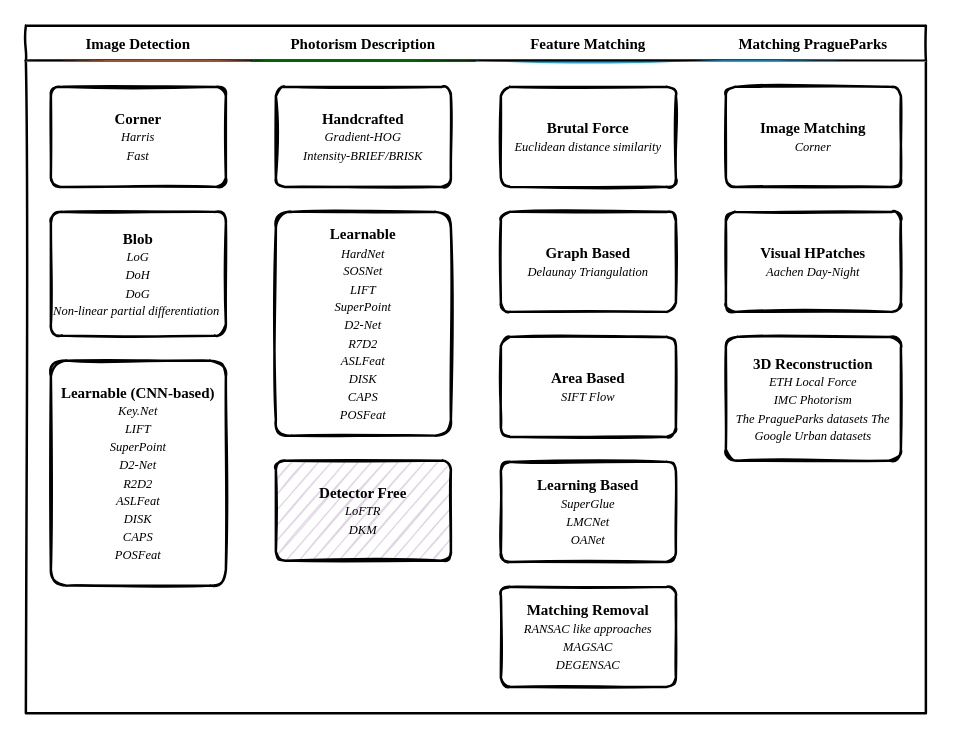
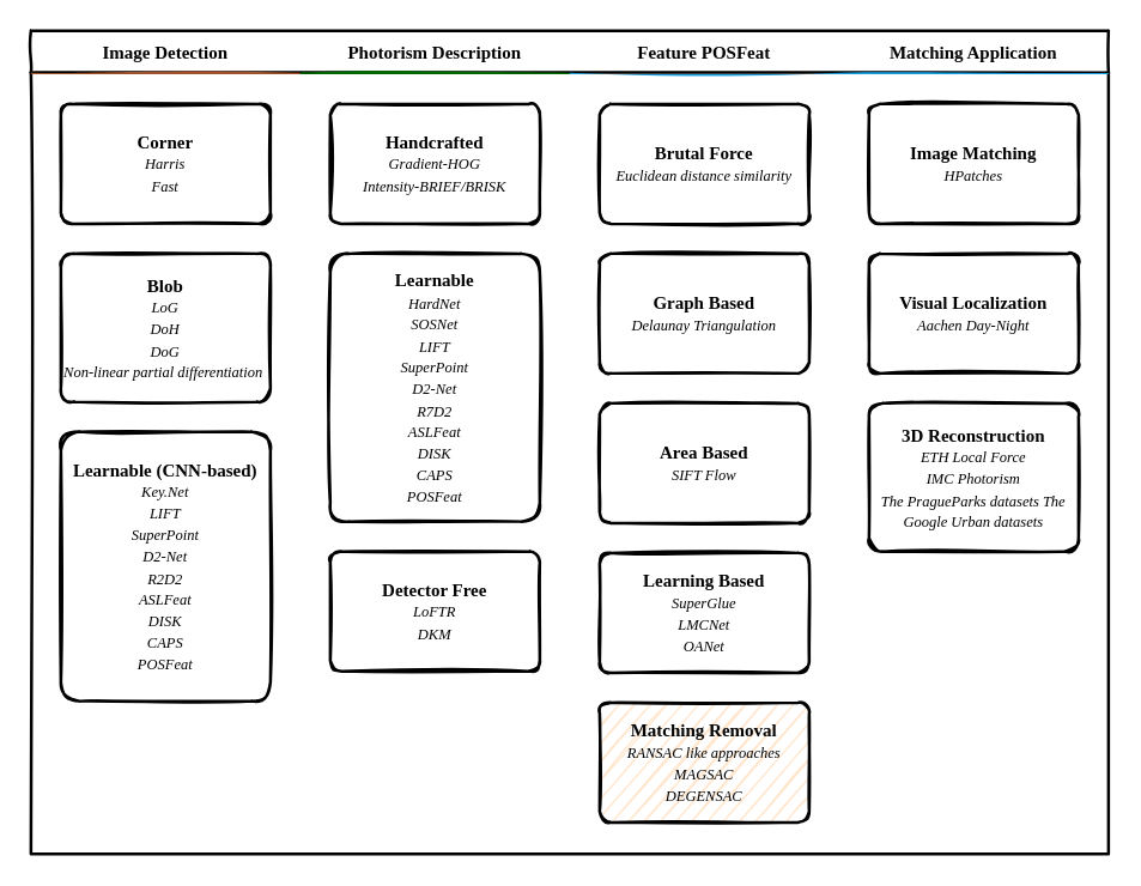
- <mxCell id="11" value="Feature Matching" style="swimlane;strokeWidth=2;fontFamily=Permanent Marker;html=0;startSize=1;verticalAlign=bottom;spacingBottom=5;points=[];childLayout=stackLayout;stackBorder=20;stackSpacing=20;resizeLast=0;resizeParent=1;horizontalStack=0;collapsible=0;sketch=1;strokeColor=none;fillStyle=solid;fillColor=#1BA1E2;" parent="2" vertex="1"><mxGeometry x="360" y="28" width="180" height="522" as="geometry" /></mxCell>
+ <mxCell id="11" value="Feature POSFeat" style="swimlane;strokeWidth=2;fontFamily=Permanent Marker;html=0;startSize=1;verticalAlign=bottom;spacingBottom=5;points=[];childLayout=stackLayout;stackBorder=20;stackSpacing=20;resizeLast=0;resizeParent=1;horizontalStack=0;collapsible=0;sketch=1;strokeColor=none;fillStyle=solid;fillColor=#1BA1E2;" parent="2" vertex="1"><mxGeometry x="360" y="28" width="180" height="522" as="geometry" /></mxCell>
- <mxCell id="17" value="Matching PragueParks" style="swimlane;strokeWidth=2;fontFamily=Permanent Marker;html=0;startSize=1;verticalAlign=bottom;spacingBottom=5;points=[];childLayout=stackLayout;stackBorder=20;stackSpacing=20;resizeLast=0;resizeParent=1;horizontalStack=0;collapsible=0;sketch=1;strokeColor=none;fillStyle=solid;fillColor=#1BA1E2;" parent="2" vertex="1"><mxGeometry x="540" y="28" width="180" height="522" as="geometry" /></mxCell>
+ <mxCell id="17" value="Matching Application" style="swimlane;strokeWidth=2;fontFamily=Permanent Marker;html=0;startSize=1;verticalAlign=bottom;spacingBottom=5;points=[];childLayout=stackLayout;stackBorder=20;stackSpacing=20;resizeLast=0;resizeParent=1;horizontalStack=0;collapsible=0;sketch=1;strokeColor=none;fillStyle=solid;fillColor=#1BA1E2;" parent="2" vertex="1"><mxGeometry x="540" y="28" width="180" height="522" as="geometry" /></mxCell>
- <mxCell id="18" value="Image Matching&lt;br&gt;&lt;span style=&quot;font-size: 10px ; font-weight: 400&quot;&gt;&lt;i&gt;Corner&lt;/i&gt;&lt;/span&gt;" style="whiteSpace=wrap;html=1;strokeWidth=2;fontStyle=1;spacingTop=0;rounded=1;arcSize=9;points=[];sketch=1;fontFamily=Permanent Marker;hachureGap=8;fillWeight=1;" parent="17" vertex="1"><mxGeometry x="20" y="21" width="140" height="80" as="geometry" /></mxCell>
+ <mxCell id="18" value="Image Matching&lt;br&gt;&lt;span style=&quot;font-size: 10px ; font-weight: 400&quot;&gt;&lt;i&gt;HPatches&lt;/i&gt;&lt;/span&gt;" style="whiteSpace=wrap;html=1;strokeWidth=2;fontStyle=1;spacingTop=0;rounded=1;arcSize=9;points=[];sketch=1;fontFamily=Permanent Marker;hachureGap=8;fillWeight=1;" parent="17" vertex="1"><mxGeometry x="20" y="21" width="140" height="80" as="geometry" /></mxCell>
- <mxCell id="19" value="Visual HPatches&lt;br&gt;&lt;span style=&quot;font-size: 10px ; font-weight: 400&quot;&gt;&lt;i&gt;Aachen Day-Night&lt;/i&gt;&lt;/span&gt;" style="whiteSpace=wrap;html=1;strokeWidth=2;fontStyle=1;spacingTop=0;rounded=1;arcSize=9;points=[];sketch=1;fontFamily=Permanent Marker;hachureGap=8;fillWeight=1;" parent="17" vertex="1"><mxGeometry x="20" y="121" width="140" height="80" as="geometry" /></mxCell>
+ <mxCell id="19" value="Visual Localization&lt;br&gt;&lt;span style=&quot;font-size: 10px ; font-weight: 400&quot;&gt;&lt;i&gt;Aachen Day-Night&lt;/i&gt;&lt;/span&gt;" style="whiteSpace=wrap;html=1;strokeWidth=2;fontStyle=1;spacingTop=0;rounded=1;arcSize=9;points=[];sketch=1;fontFamily=Permanent Marker;hachureGap=8;fillWeight=1;" parent="17" vertex="1"><mxGeometry x="20" y="121" width="140" height="80" as="geometry" /></mxCell>
- <mxCell id="10" value="Detector Free&lt;br&gt;&lt;span style=&quot;font-size: 10px ; font-weight: 400&quot;&gt;&lt;i&gt;LoFTR&lt;br&gt;DKM&lt;/i&gt;&lt;/span&gt;" style="whiteSpace=wrap;html=1;strokeWidth=2;fontStyle=1;spacingTop=0;rounded=1;arcSize=9;points=[];sketch=1;fontFamily=Permanent Marker;hachureGap=8;fillWeight=1;fillColor=#e1d5e7;" parent="7" vertex="1"><mxGeometry x="20" y="320" width="140" height="80" as="geometry" /></mxCell>
+ <mxCell id="10" value="Detector Free&lt;br&gt;&lt;span style=&quot;font-size: 10px ; font-weight: 400&quot;&gt;&lt;i&gt;LoFTR&lt;br&gt;DKM&lt;/i&gt;&lt;/span&gt;" style="whiteSpace=wrap;html=1;strokeWidth=2;fontStyle=1;spacingTop=0;rounded=1;arcSize=9;points=[];sketch=1;fontFamily=Permanent Marker;hachureGap=8;fillWeight=1;" parent="7" vertex="1"><mxGeometry x="20" y="320" width="140" height="80" as="geometry" /></mxCell>
- <mxCell id="16" value="Matching Removal&lt;br&gt;&lt;span style=&quot;font-size: 10px ; font-weight: 400&quot;&gt;&lt;i&gt;RANSAC like approaches&lt;br&gt;MAGSAC&lt;br&gt;DEGENSAC&lt;/i&gt;&lt;/span&gt;" style="whiteSpace=wrap;html=1;strokeWidth=2;fontStyle=1;spacingTop=0;rounded=1;arcSize=9;points=[];sketch=1;fontFamily=Permanent Marker;hachureGap=8;fillWeight=1;" parent="11" vertex="1"><mxGeometry x="20" y="421" width="140" height="80" as="geometry" /></mxCell>
+ <mxCell id="16" value="Matching Removal&lt;br&gt;&lt;span style=&quot;font-size: 10px ; font-weight: 400&quot;&gt;&lt;i&gt;RANSAC like approaches&lt;br&gt;MAGSAC&lt;br&gt;DEGENSAC&lt;/i&gt;&lt;/span&gt;" style="whiteSpace=wrap;html=1;strokeWidth=2;fontStyle=1;spacingTop=0;rounded=1;arcSize=9;points=[];sketch=1;fontFamily=Permanent Marker;hachureGap=8;fillWeight=1;fillColor=#ffe6cc;" parent="11" vertex="1"><mxGeometry x="20" y="421" width="140" height="80" as="geometry" /></mxCell>
